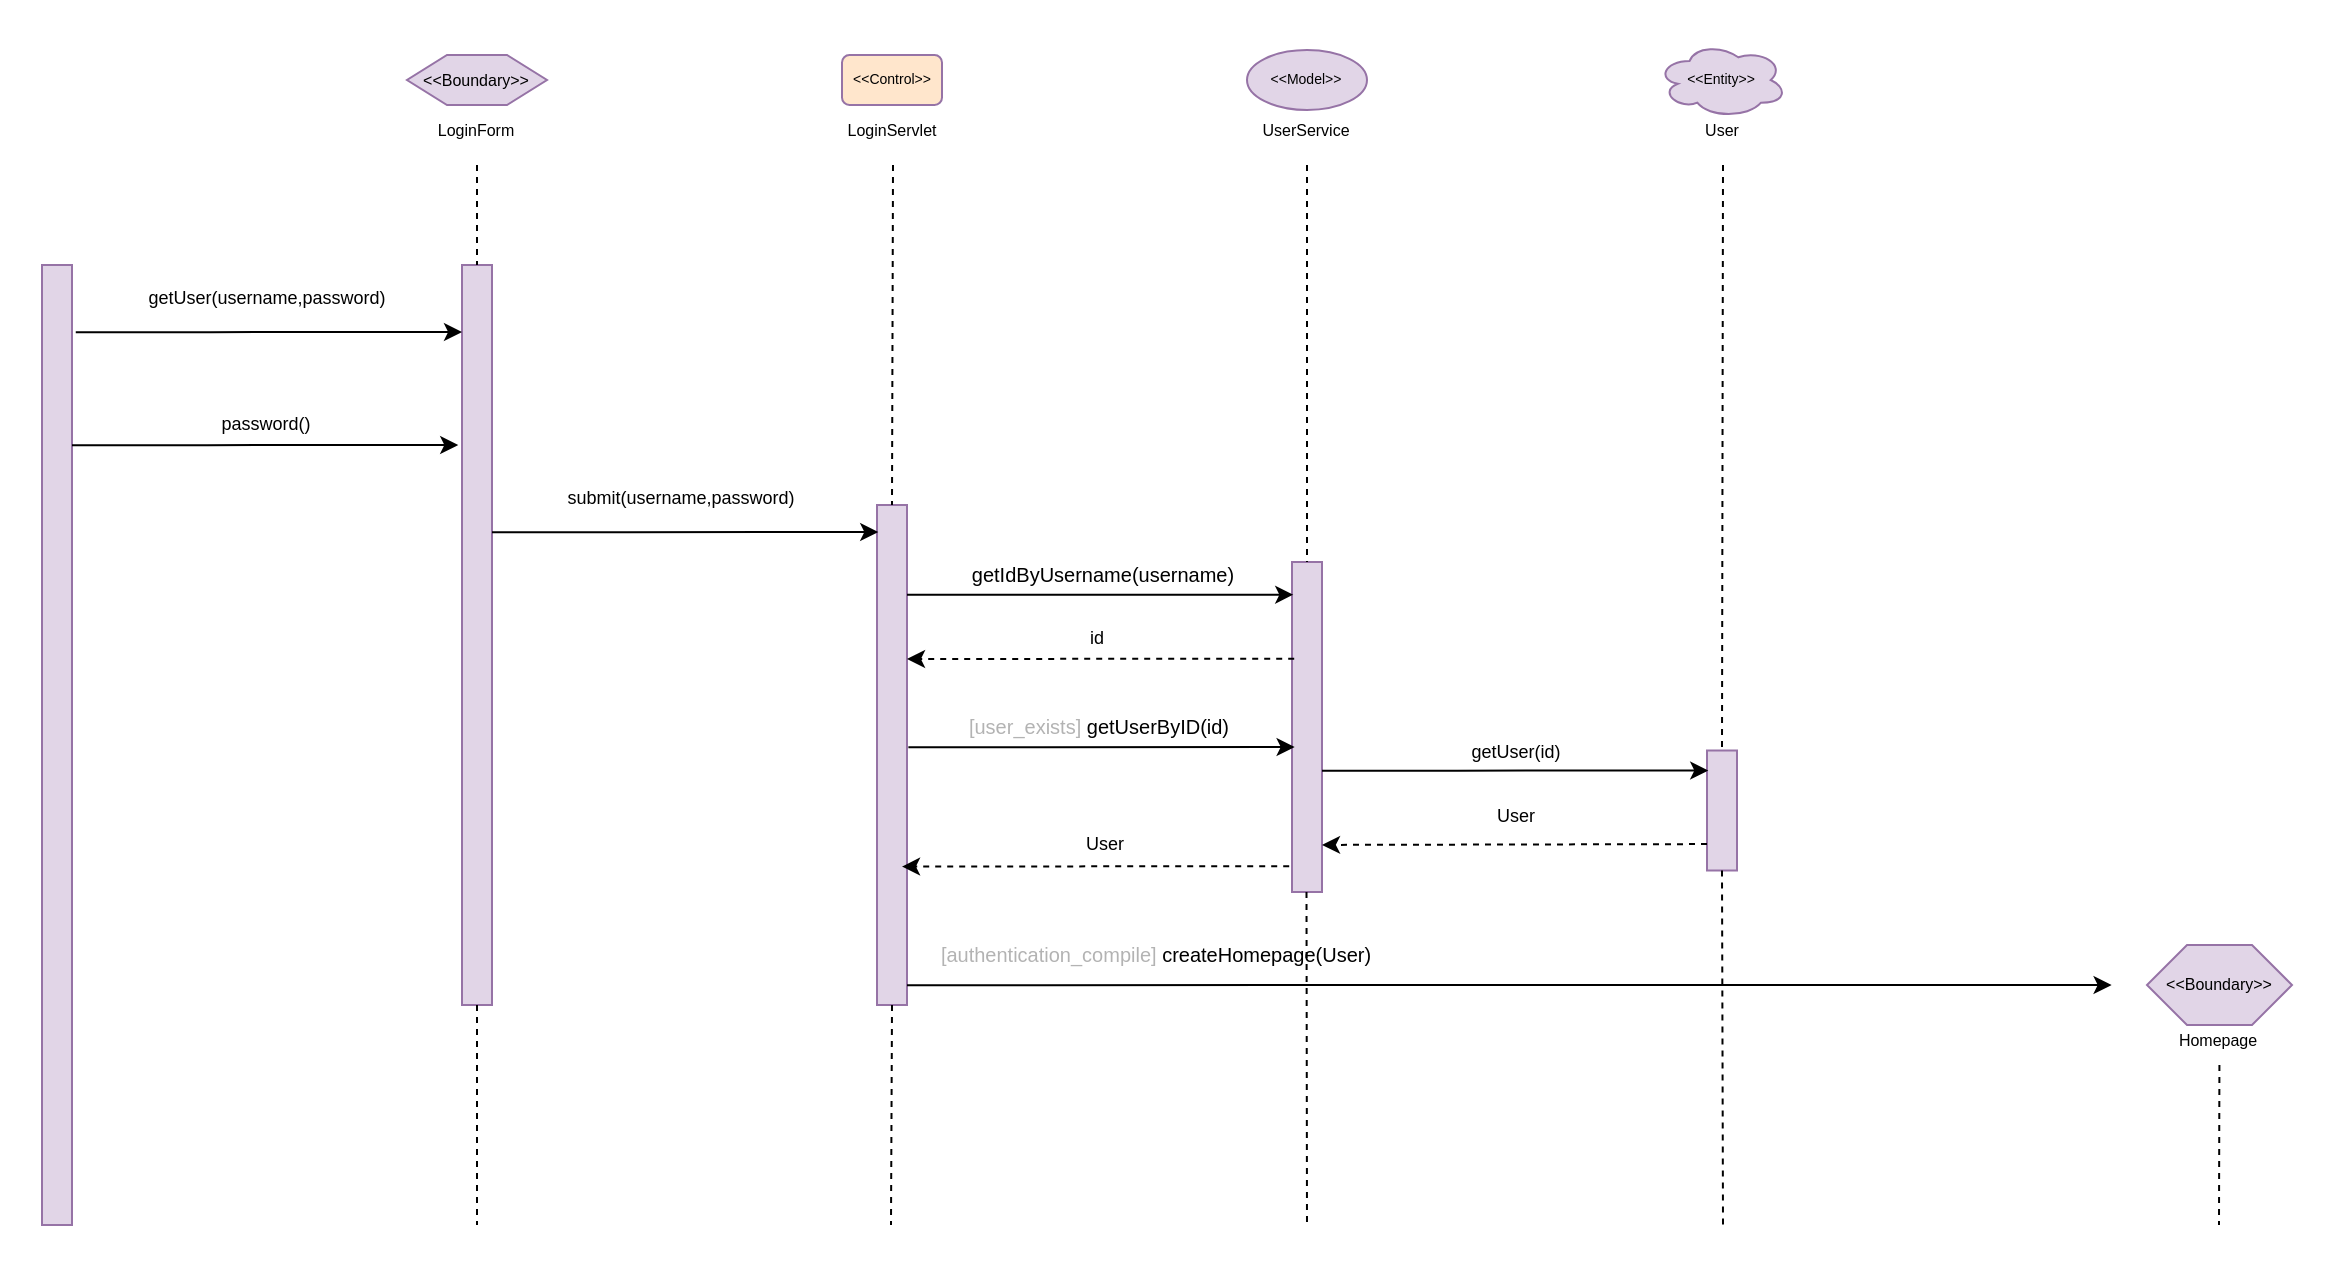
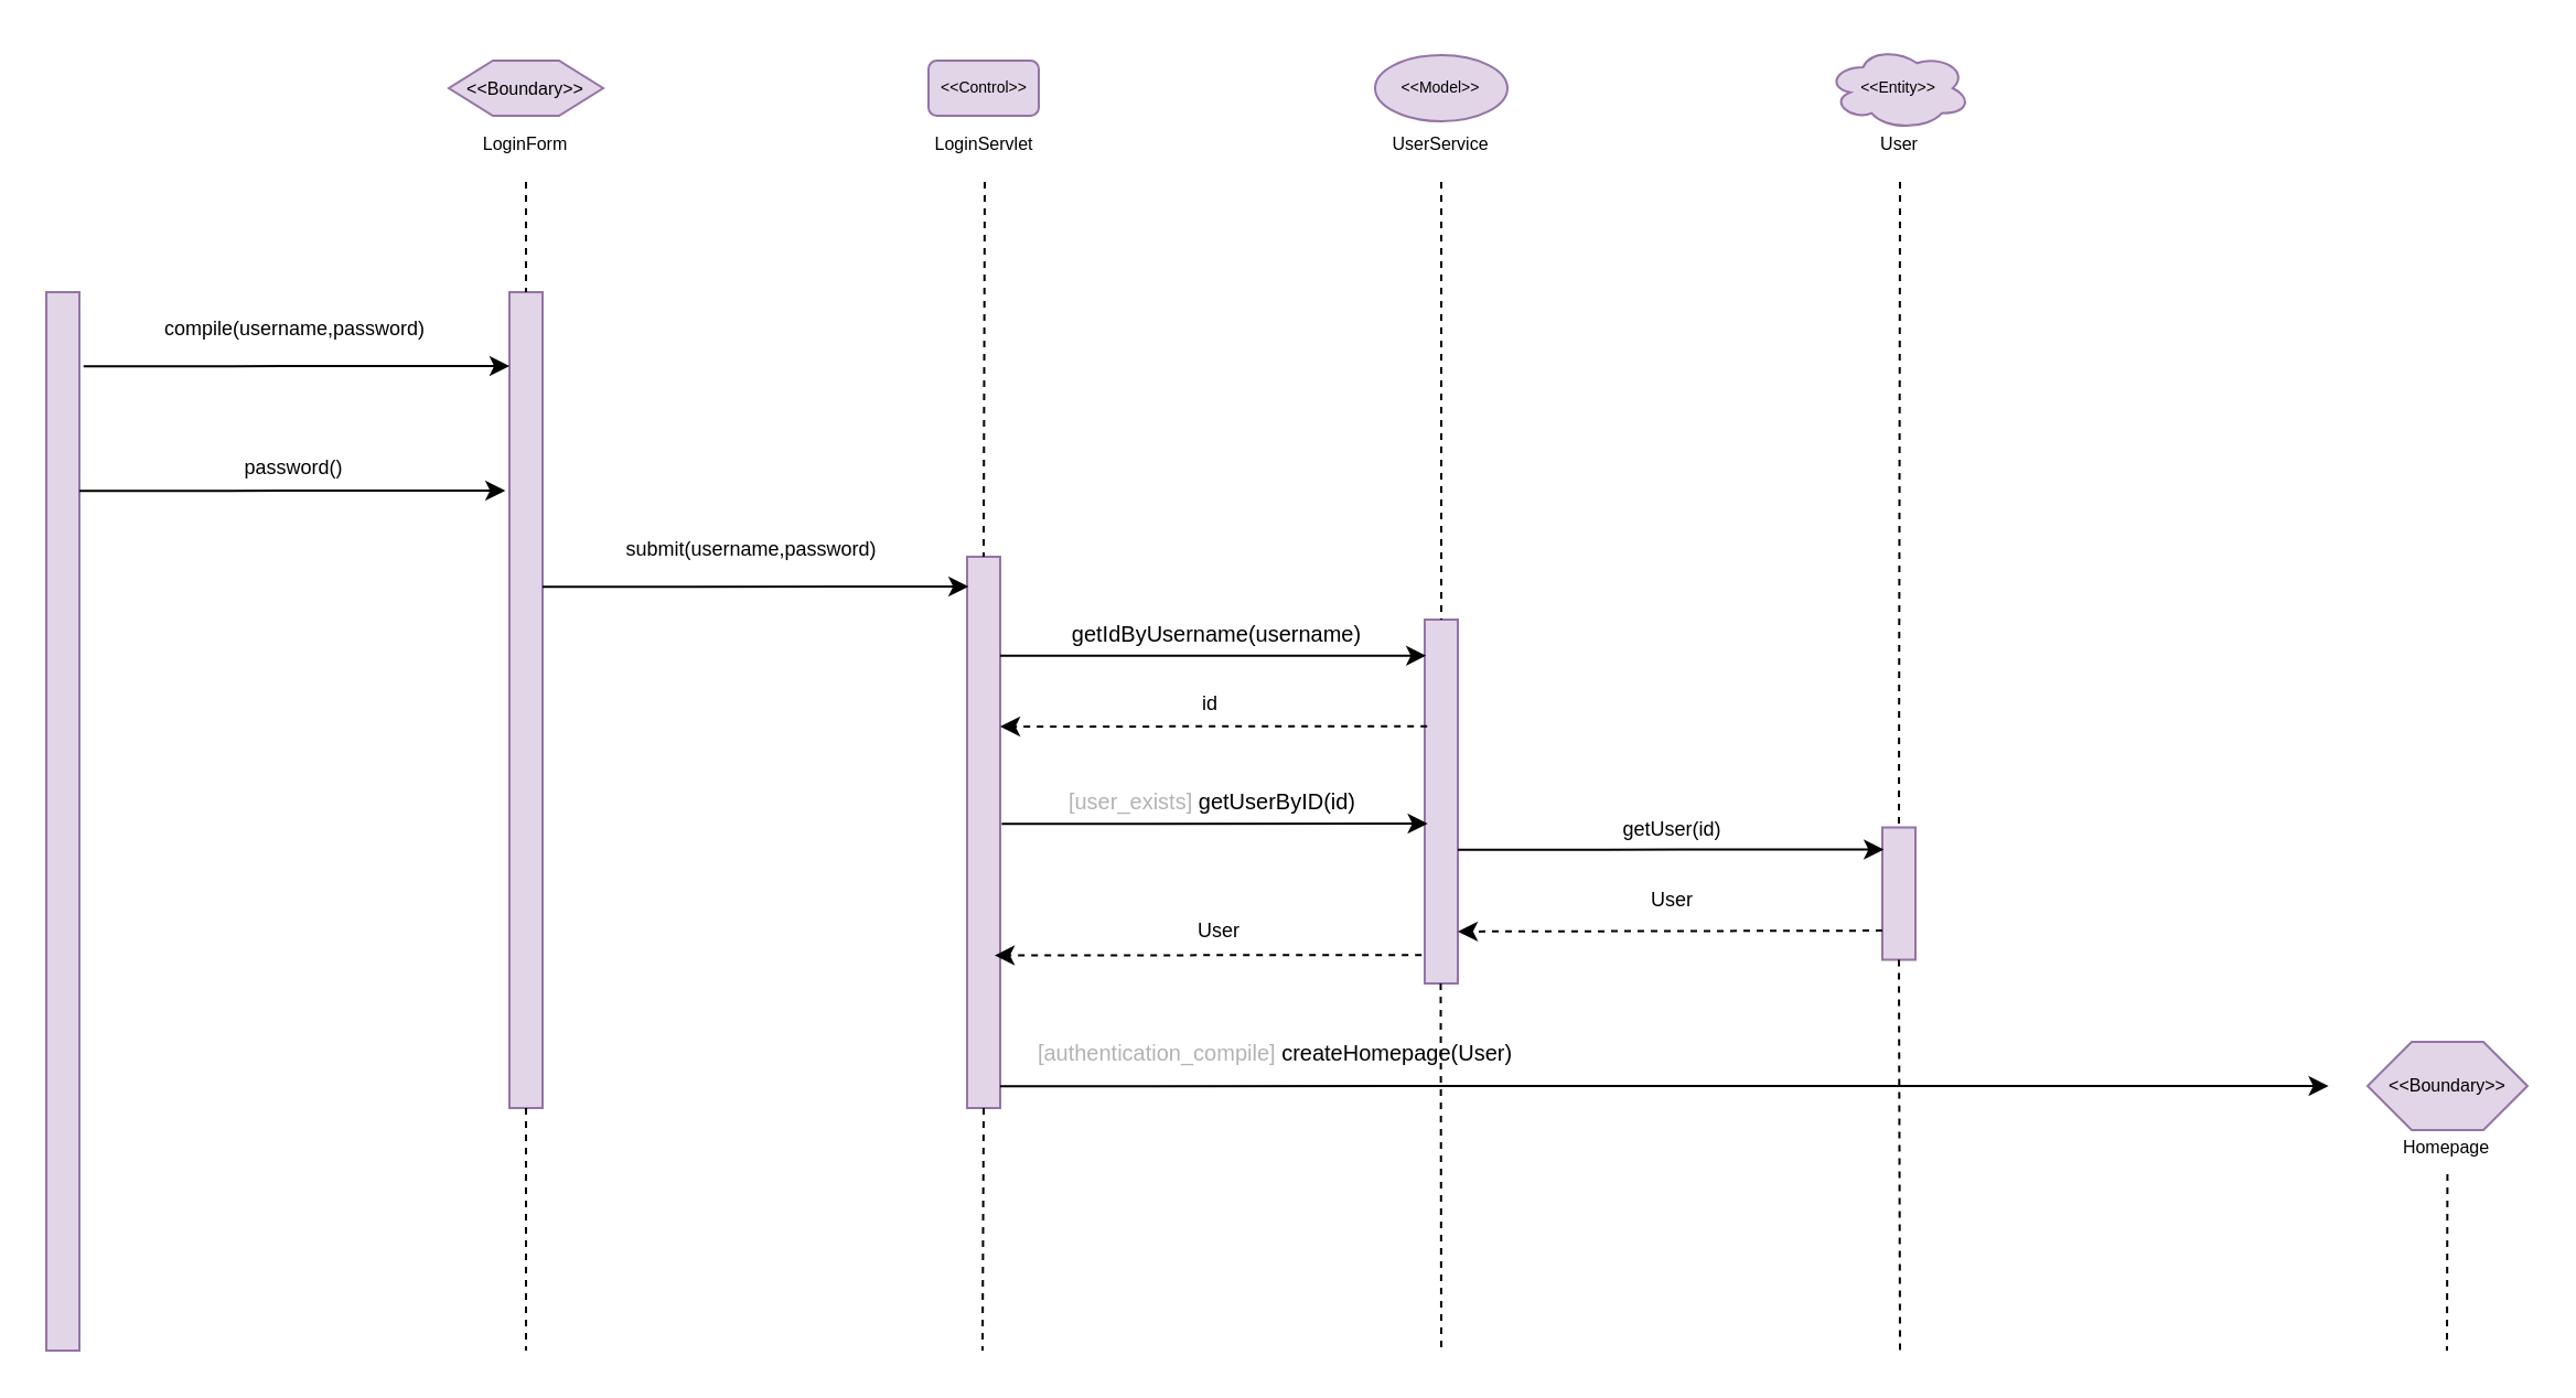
- <mxCell id="8" value="&amp;lt;&amp;lt;Control&amp;gt;&amp;gt;" style="rounded=1;whiteSpace=wrap;html=1;fontSize=7;fillColor=#ffe6cc;strokeColor=#9673a6;" vertex="1" parent="1"><mxGeometry x="420.5" y="27" width="50" height="25" as="geometry" /></mxCell>
+ <mxCell id="8" value="&amp;lt;&amp;lt;Control&amp;gt;&amp;gt;" style="rounded=1;whiteSpace=wrap;html=1;fontSize=7;fillColor=#e1d5e7;strokeColor=#9673a6;" vertex="1" parent="1"><mxGeometry x="420.5" y="27" width="50" height="25" as="geometry" /></mxCell>
- <mxCell id="31" value="&lt;div style=&quot;font-size: 9px&quot;&gt;&lt;font style=&quot;font-size: 9px&quot;&gt;getUser(username,password)&lt;/font&gt;&lt;/div&gt;" style="text;html=1;strokeColor=none;fillColor=none;align=center;verticalAlign=middle;whiteSpace=wrap;rounded=0;fontSize=9;" vertex="1" parent="1"><mxGeometry x="35.5" y="132" width="195" height="33.5" as="geometry" /></mxCell>
+ <mxCell id="31" value="&lt;div style=&quot;font-size: 9px&quot;&gt;&lt;font style=&quot;font-size: 9px&quot;&gt;compile(username,password)&lt;/font&gt;&lt;/div&gt;" style="text;html=1;strokeColor=none;fillColor=none;align=center;verticalAlign=middle;whiteSpace=wrap;rounded=0;fontSize=9;" vertex="1" parent="1"><mxGeometry x="35.5" y="132" width="195" height="33.5" as="geometry" /></mxCell>
